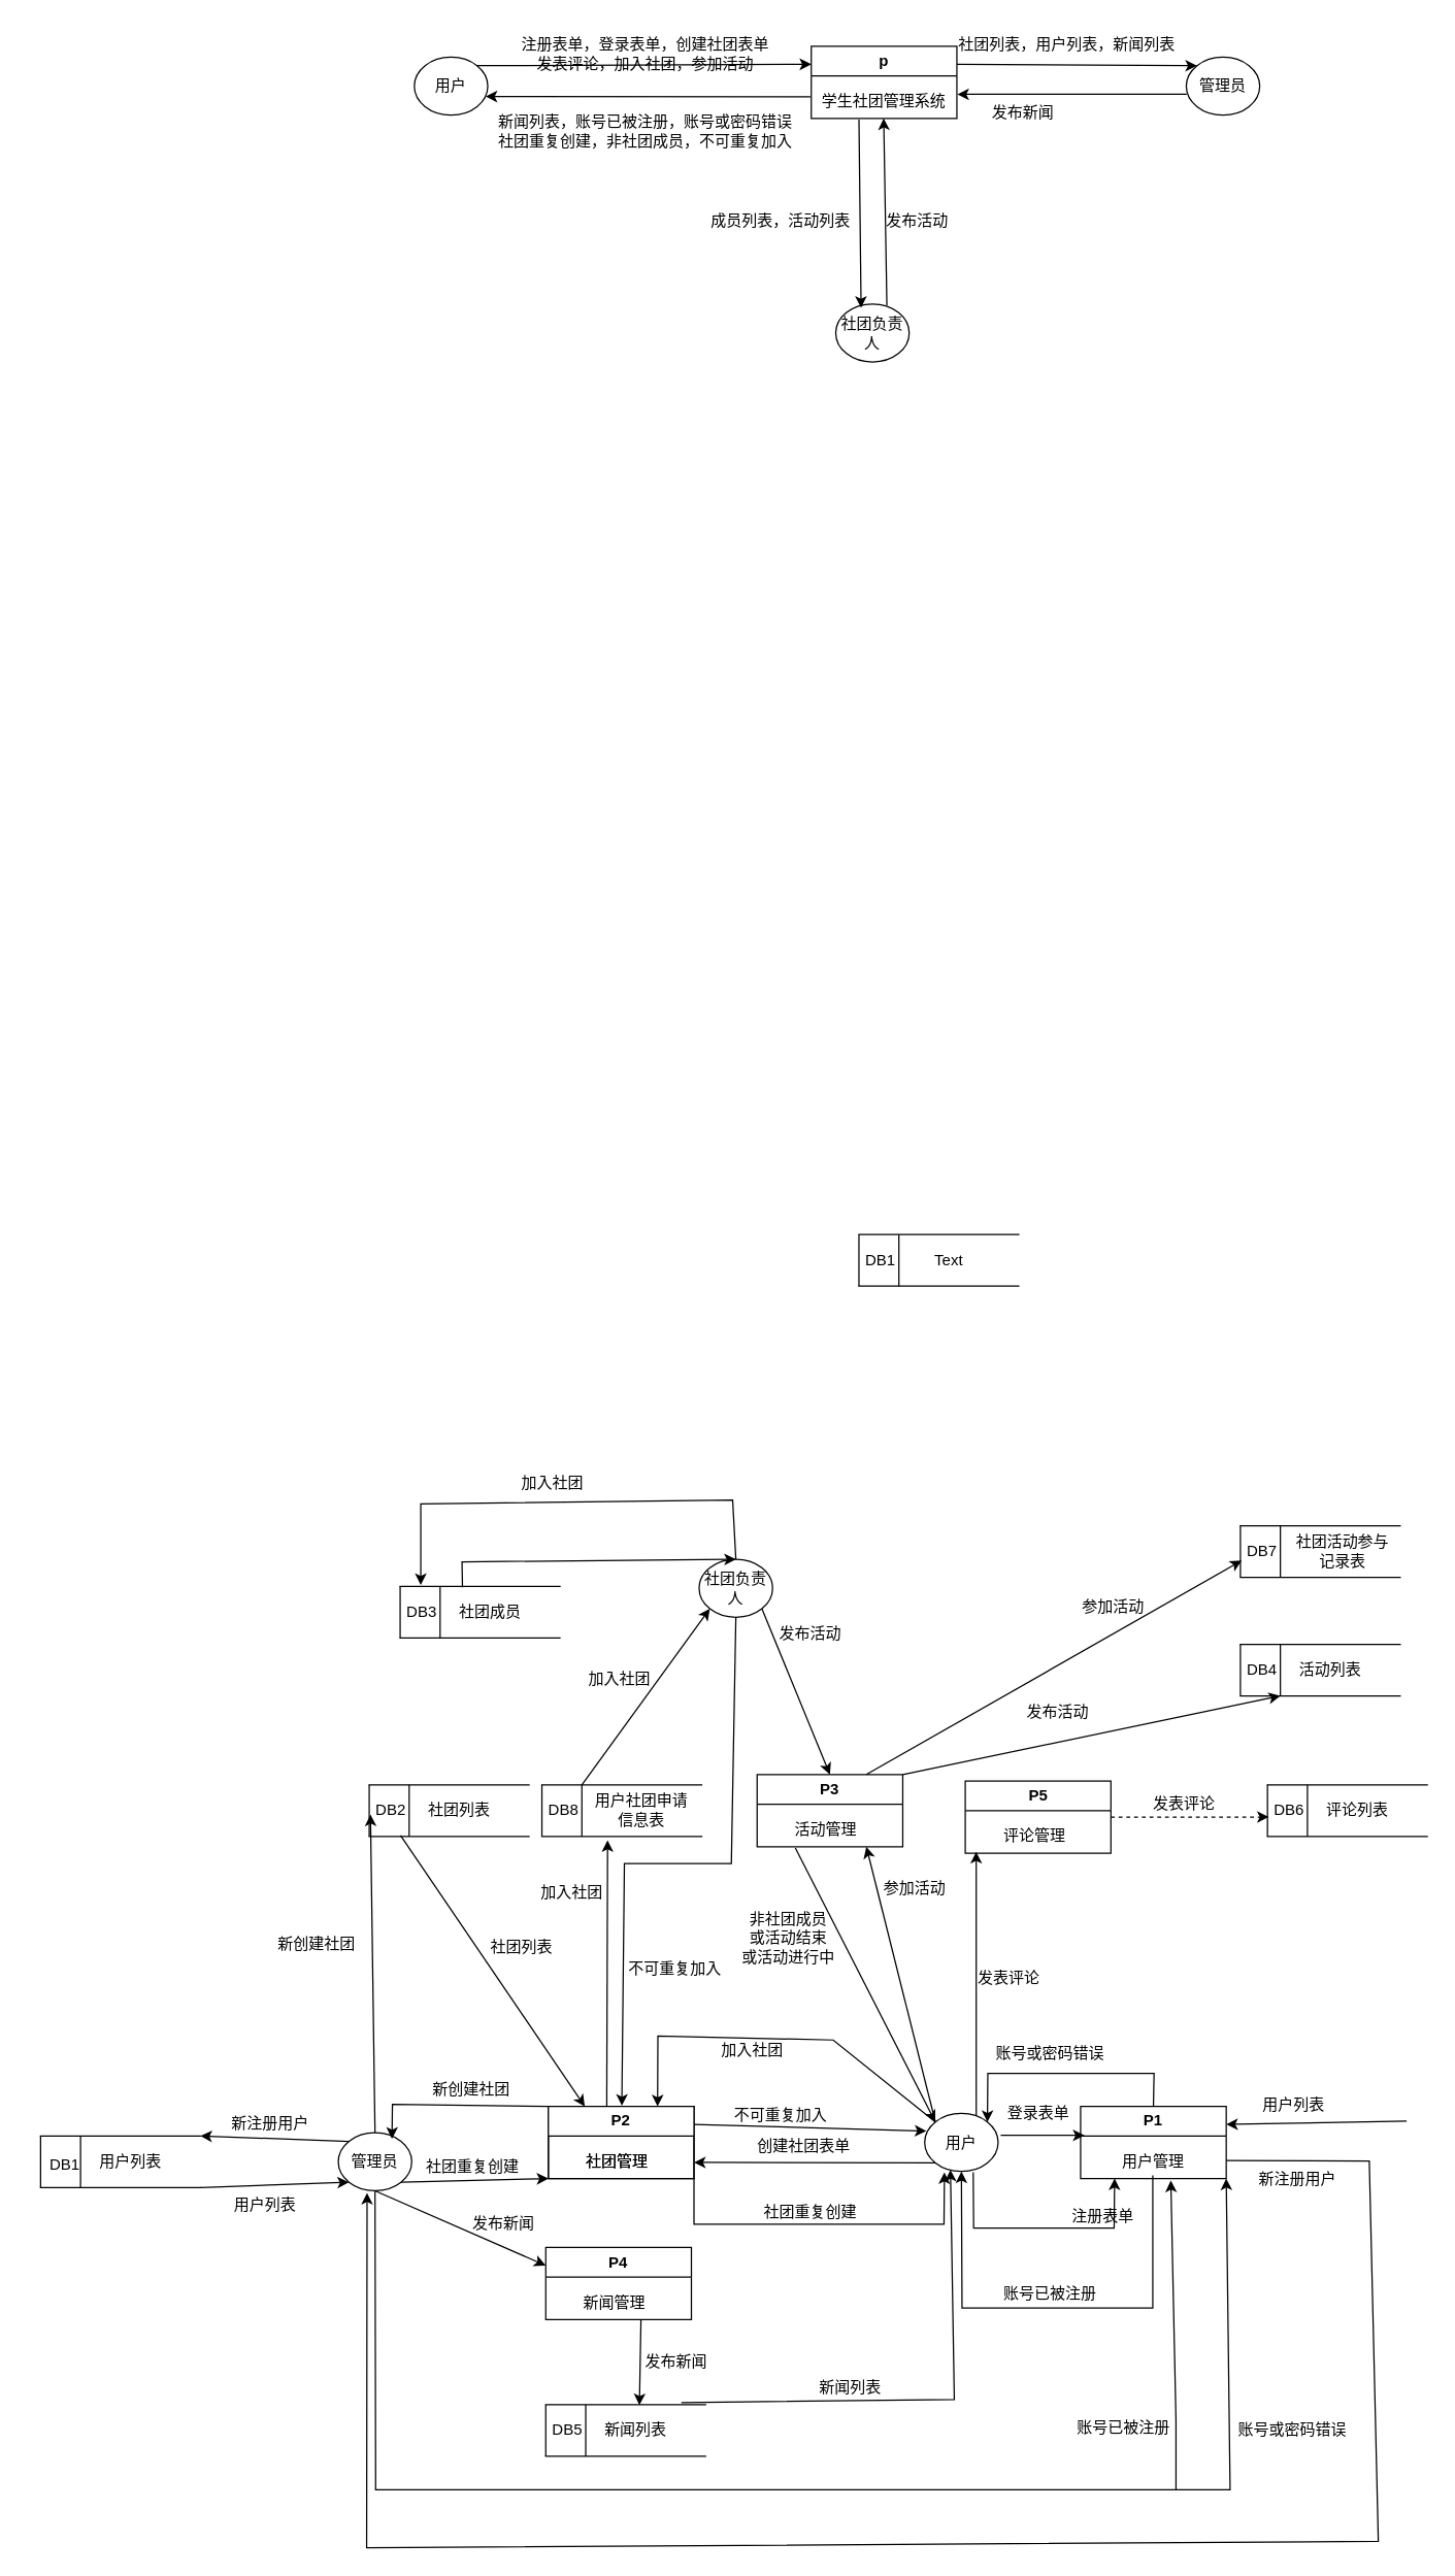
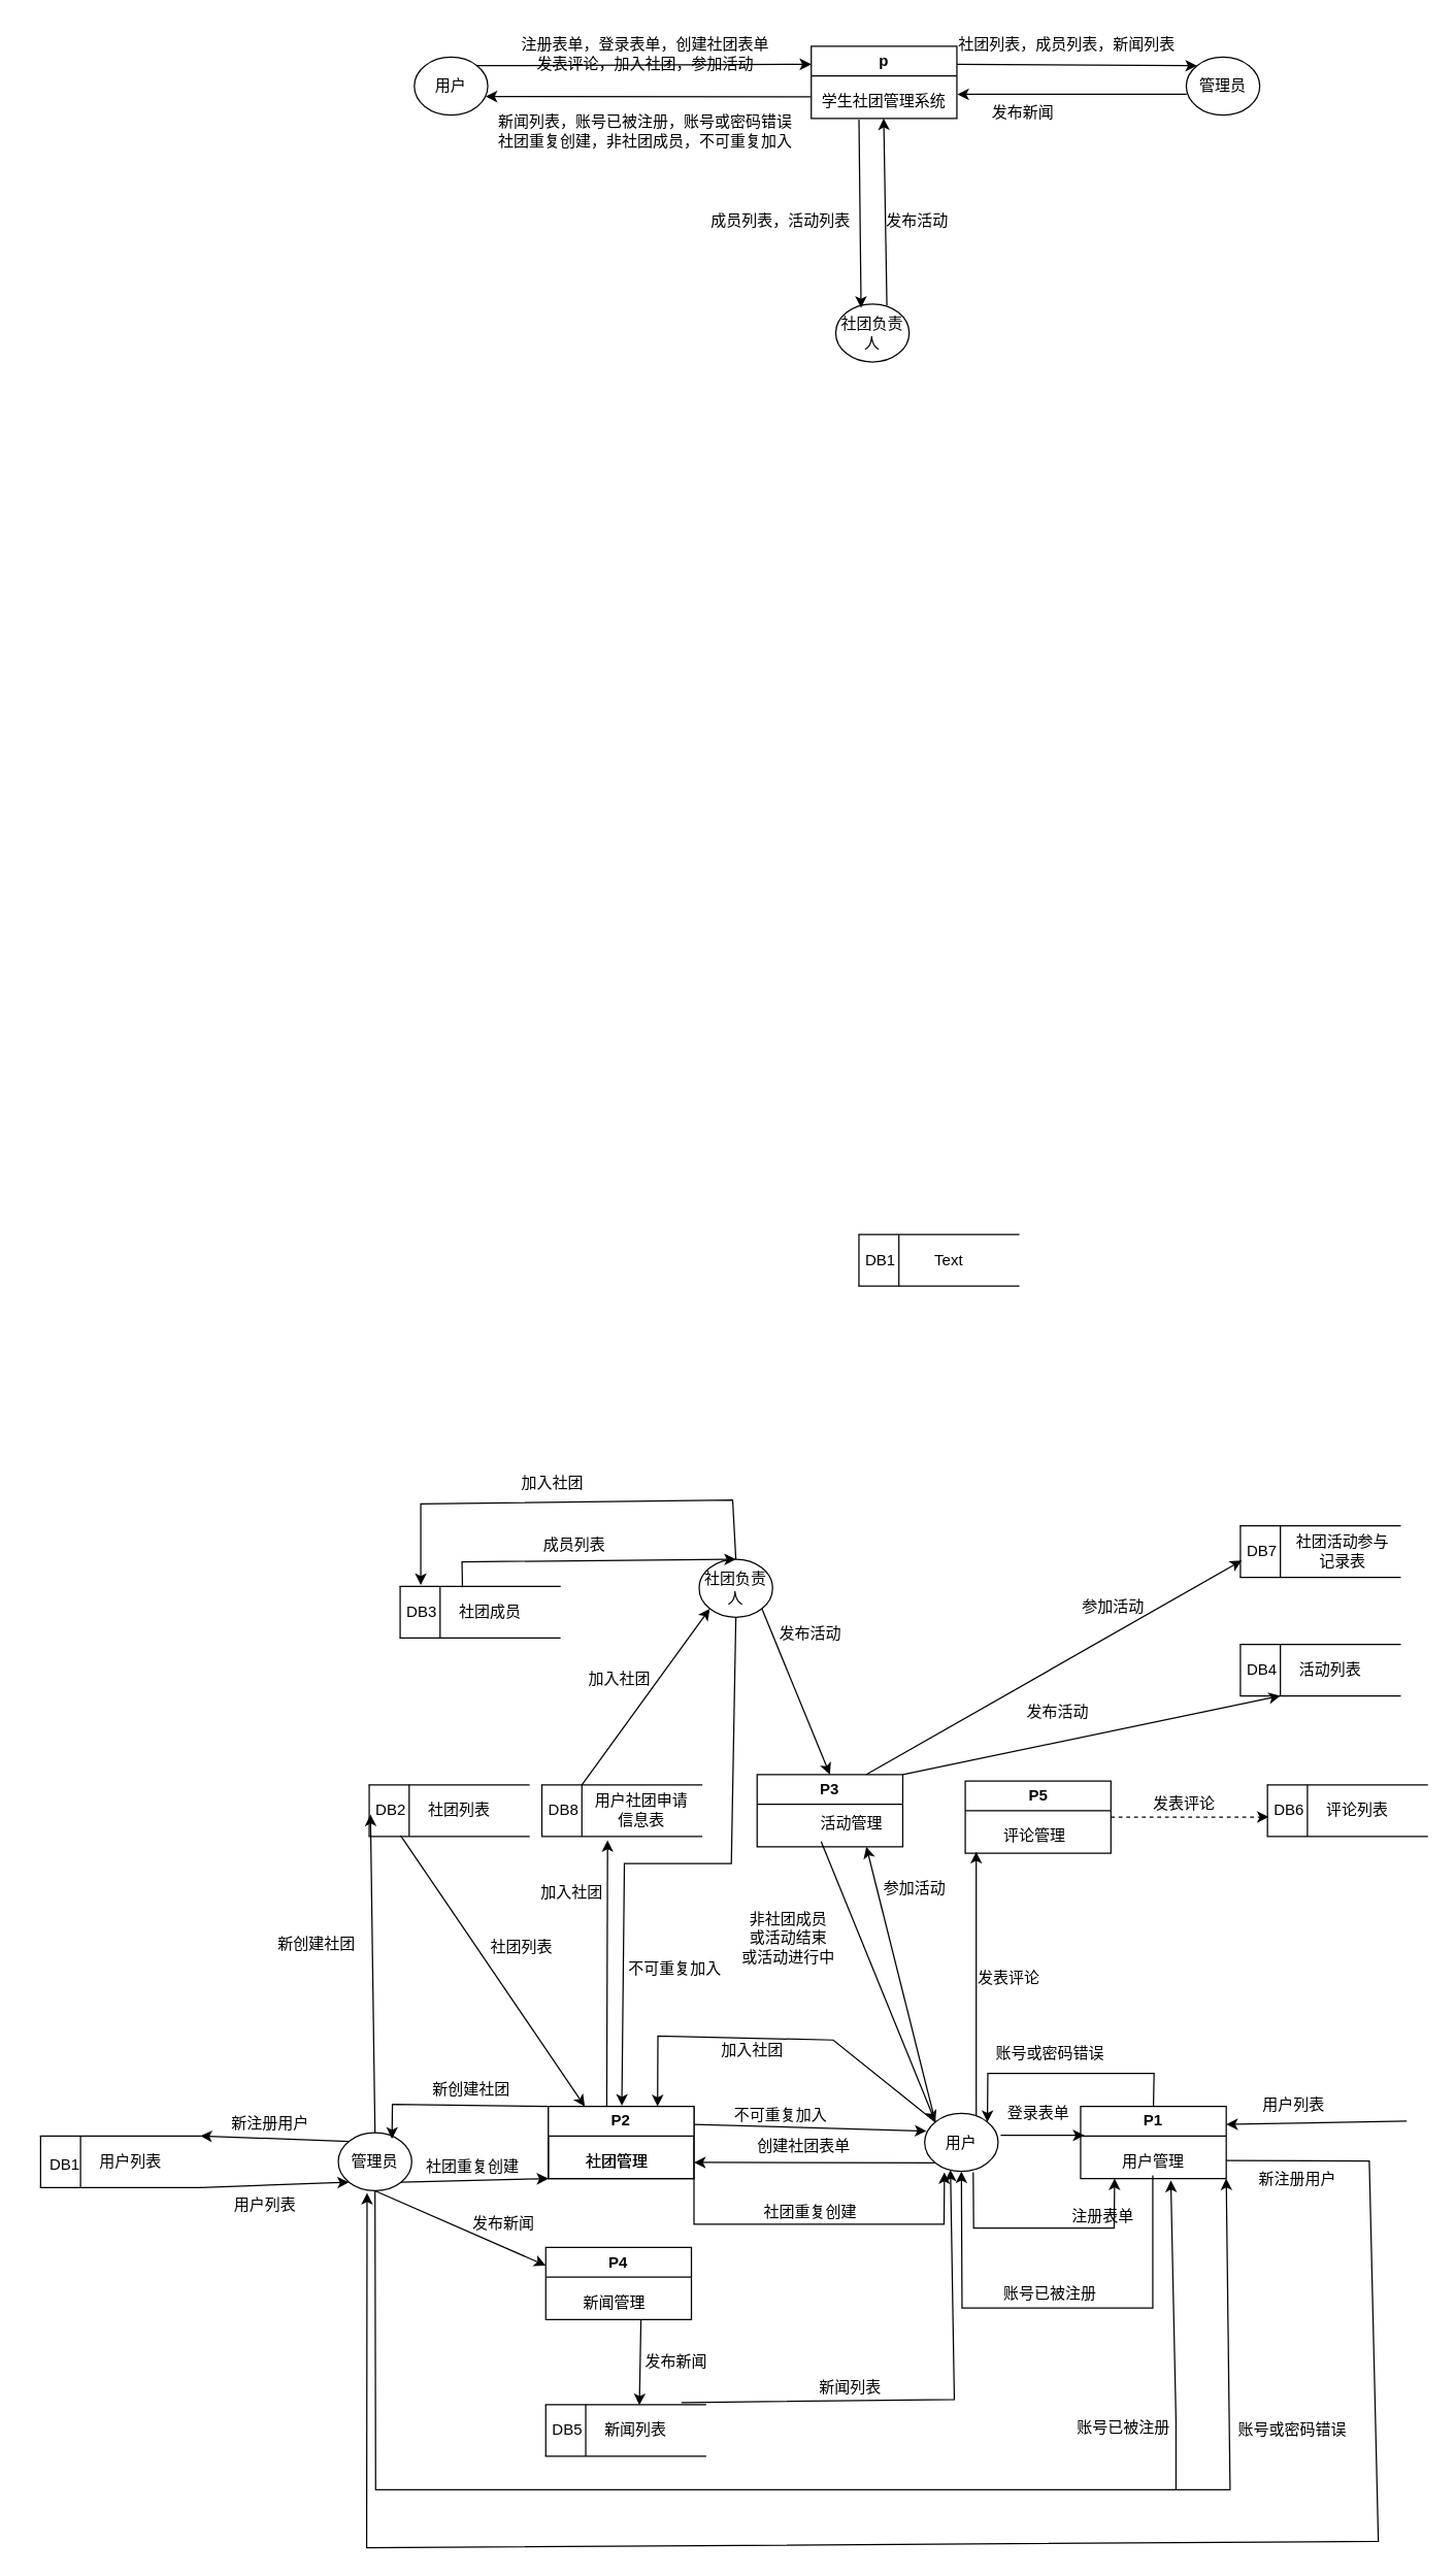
- <mxCell id="12" value="社团列表，用户列表，新闻列表" style="text;html=1;align=center;verticalAlign=middle;resizable=0;points=[];autosize=1;strokeColor=none;fillColor=none;" parent="1" vertex="1"><mxGeometry x="734" y="21" width="186" height="26" as="geometry" /></mxCell>
+ <mxCell id="12" value="社团列表，成员列表，新闻列表" style="text;html=1;align=center;verticalAlign=middle;resizable=0;points=[];autosize=1;strokeColor=none;fillColor=none;" parent="1" vertex="1"><mxGeometry x="734" y="21" width="186" height="26" as="geometry" /></mxCell>
+ <mxCell id="77" value="成员列表" style="text;html=1;align=center;verticalAlign=middle;resizable=0;points=[];autosize=1;strokeColor=none;fillColor=none;" parent="1" vertex="1"><mxGeometry x="412" y="1185" width="66" height="26" as="geometry" /></mxCell>
- <mxCell id="64" value="活动管理" style="text;html=1;align=center;verticalAlign=middle;resizable=0;points=[];autosize=1;strokeColor=none;fillColor=none;" parent="63" vertex="1"><mxGeometry x="20" y="30" width="66" height="26" as="geometry" /></mxCell>
+ <mxCell id="64" value="活动管理" style="text;html=1;align=center;verticalAlign=middle;resizable=0;points=[];autosize=1;strokeColor=none;fillColor=none;" parent="63" vertex="1"><mxGeometry x="40" y="25" width="66" height="26" as="geometry" /></mxCell>
